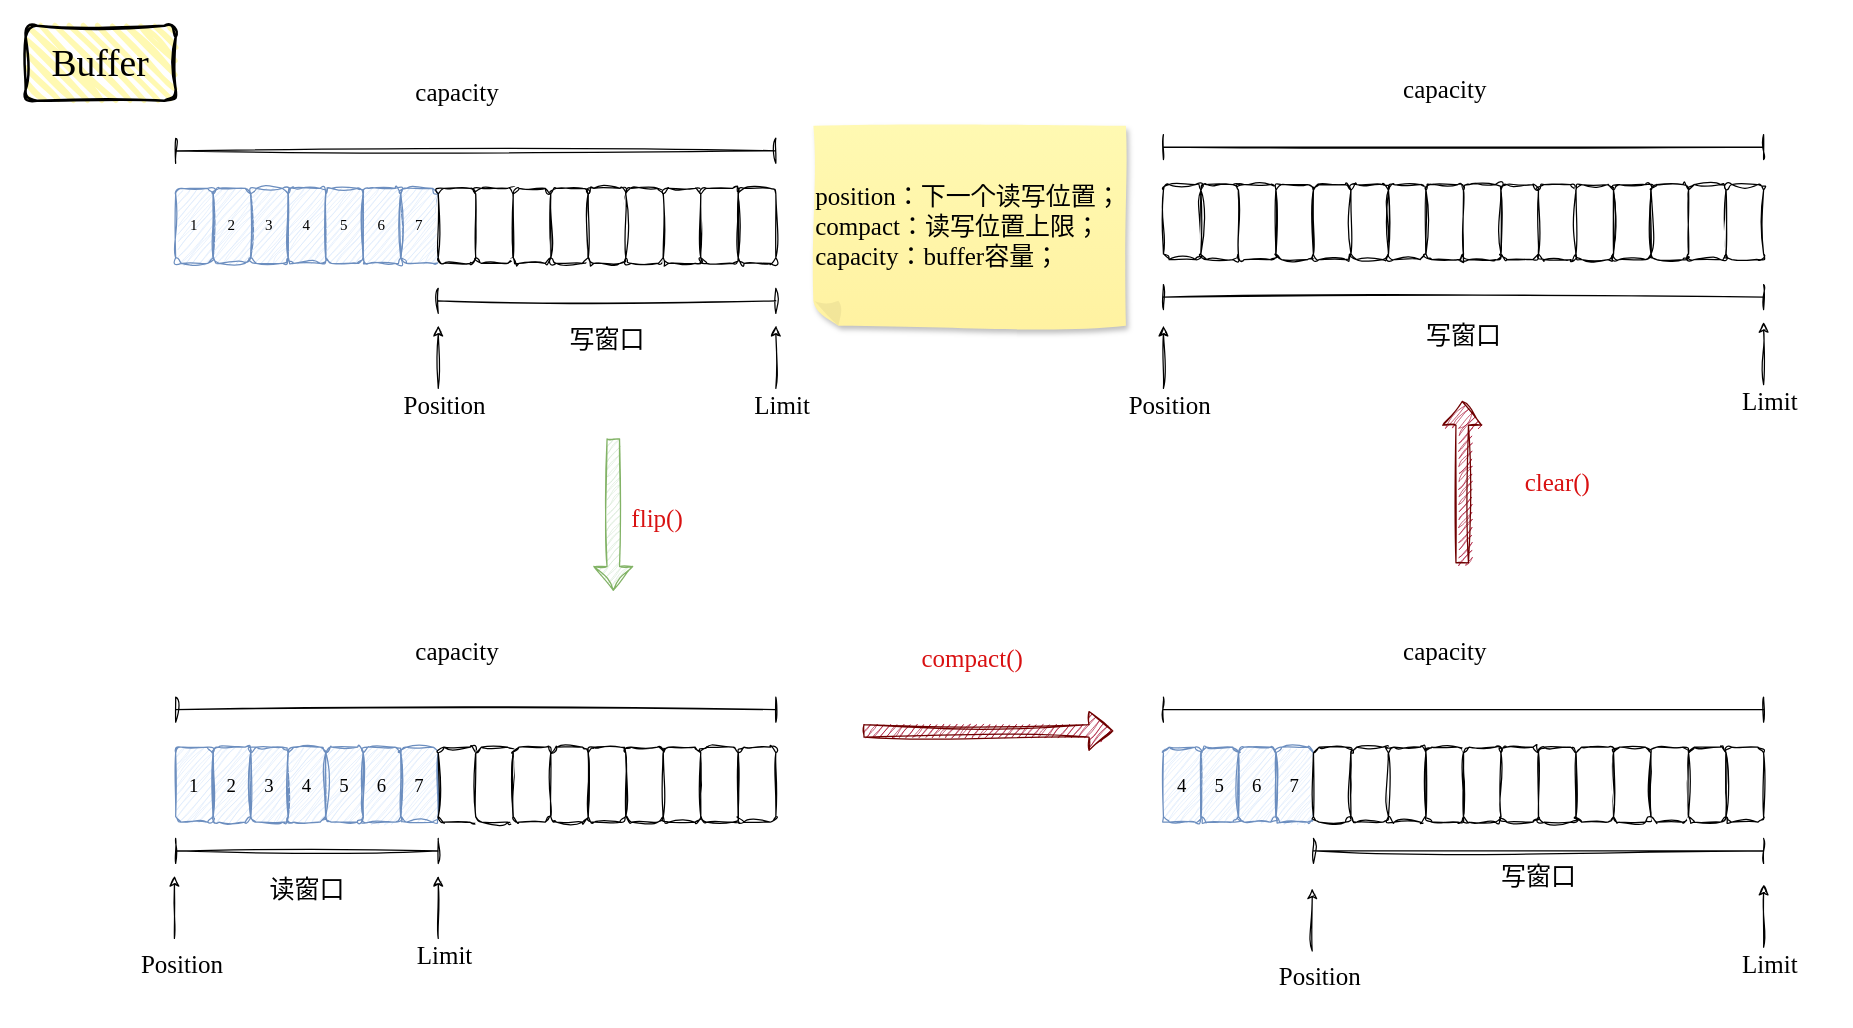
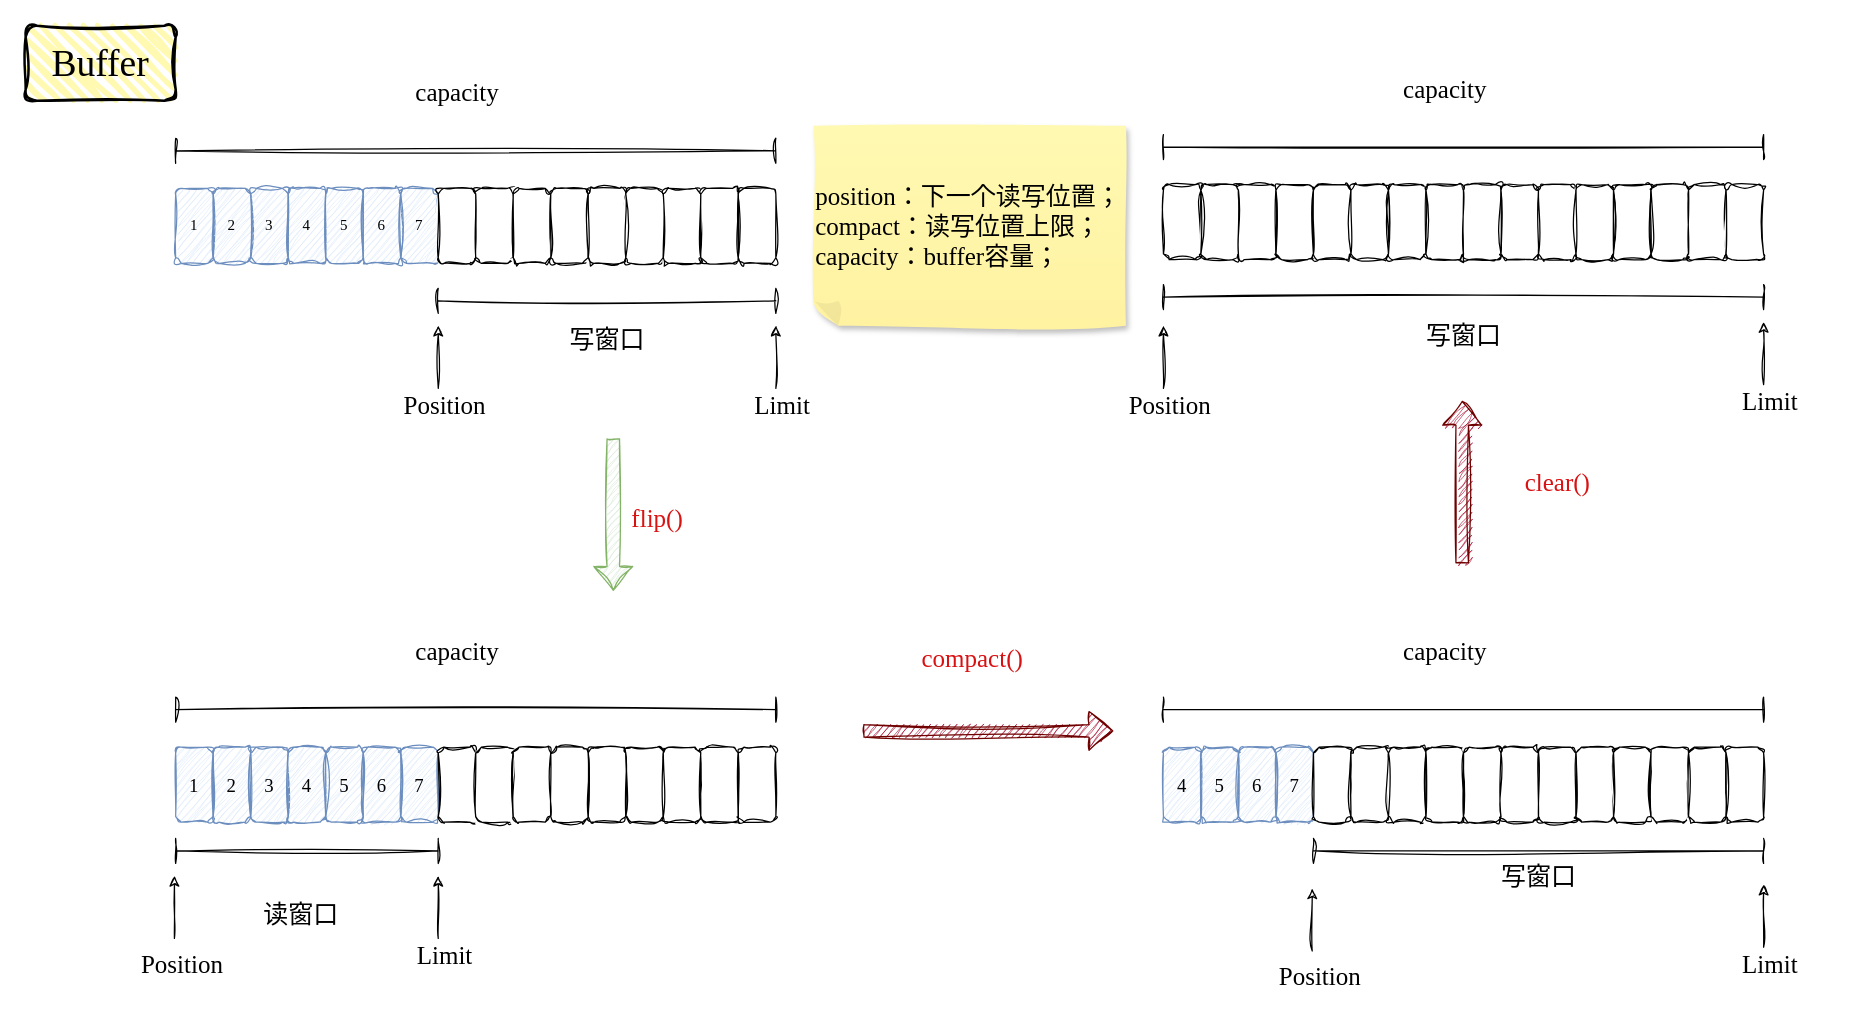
- <mxCell id="23" value="读窗口" style="text;html=1;align=center;verticalAlign=middle;resizable=0;points=[];autosize=1;strokeColor=none;fillColor=none;fontFamily=Architects Daughter;fontSource=https%3A%2F%2Ffonts.googleapis.com%2Fcss%3Ffamily%3DArchitects%2BDaughter;fontSize=20;" vertex="1" parent="2"><mxGeometry x="105" y="190" width="80" height="40" as="geometry" /></mxCell>
+ <mxCell id="23" value="读窗口" style="text;html=1;align=center;verticalAlign=middle;resizable=0;points=[];autosize=1;strokeColor=none;fillColor=none;fontFamily=Architects Daughter;fontSource=https%3A%2F%2Ffonts.googleapis.com%2Fcss%3Ffamily%3DArchitects%2BDaughter;fontSize=20;" vertex="1" parent="2"><mxGeometry x="100" y="210" width="80" height="40" as="geometry" /></mxCell>
